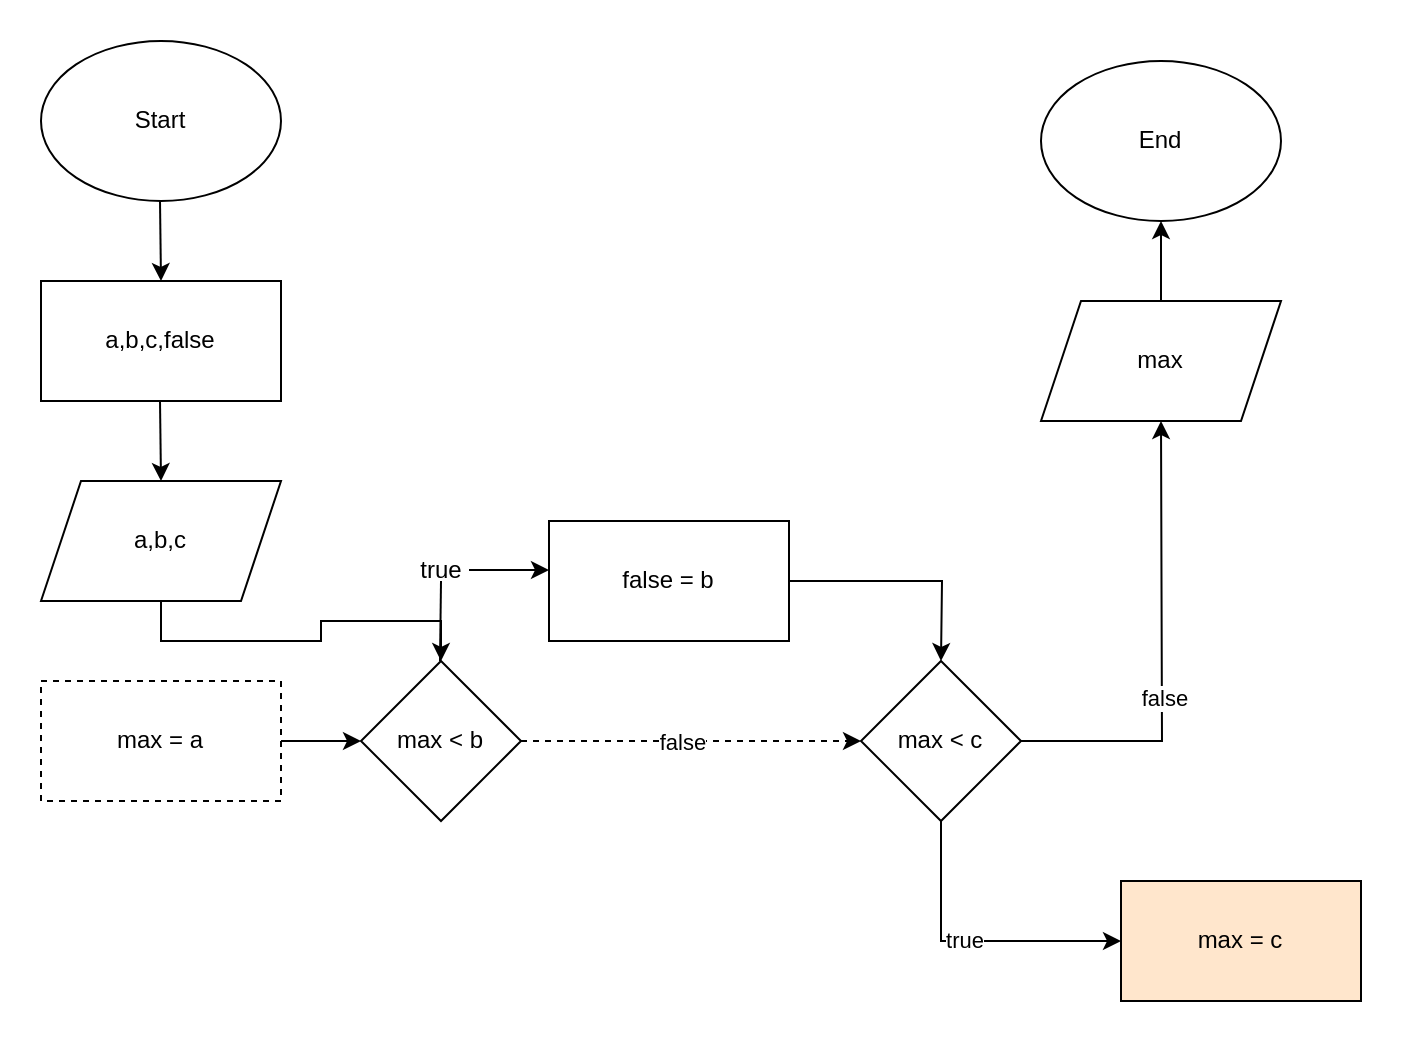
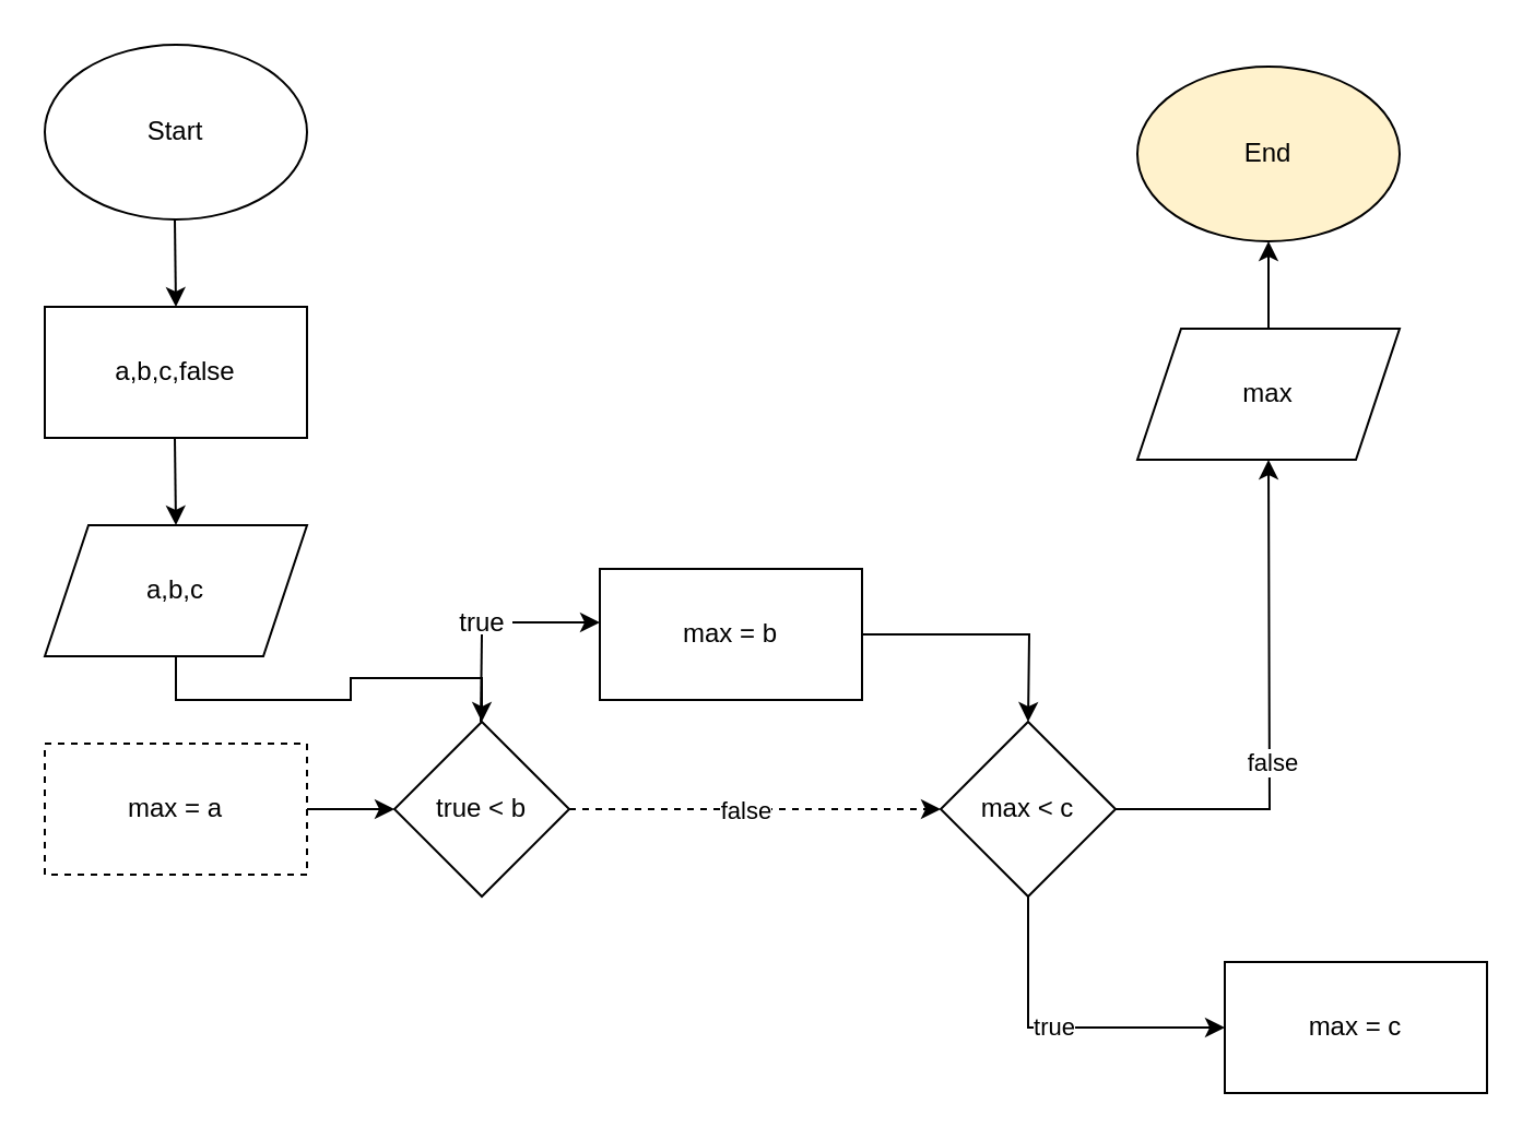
- <mxCell id="26" value="End" style="ellipse;whiteSpace=wrap;html=1;" vertex="1" parent="1"><mxGeometry x="520" y="30" width="120" height="80" as="geometry" /></mxCell>
+ <mxCell id="26" value="End" style="ellipse;whiteSpace=wrap;html=1;fillColor=#fff2cc;" vertex="1" parent="1"><mxGeometry x="520" y="30" width="120" height="80" as="geometry" /></mxCell>
- <mxCell id="17" value="&lt;font style=&quot;vertical-align: inherit;&quot;&gt;&lt;font style=&quot;vertical-align: inherit;&quot;&gt;false = b&lt;/font&gt;&lt;/font&gt;" style="rounded=0;whiteSpace=wrap;html=1;" vertex="1" parent="1"><mxGeometry x="274" y="260" width="120" height="60" as="geometry" /></mxCell>
+ <mxCell id="17" value="&lt;font style=&quot;vertical-align: inherit;&quot;&gt;&lt;font style=&quot;vertical-align: inherit;&quot;&gt;max = b&lt;/font&gt;&lt;/font&gt;" style="rounded=0;whiteSpace=wrap;html=1;" vertex="1" parent="1"><mxGeometry x="274" y="260" width="120" height="60" as="geometry" /></mxCell>
- <mxCell id="12" value="&lt;font style=&quot;vertical-align: inherit;&quot;&gt;&lt;font style=&quot;vertical-align: inherit;&quot;&gt;&lt;font style=&quot;vertical-align: inherit;&quot;&gt;&lt;font style=&quot;vertical-align: inherit;&quot;&gt;max &amp;lt; b&lt;/font&gt;&lt;/font&gt;&lt;/font&gt;&lt;/font&gt;" style="rhombus;whiteSpace=wrap;html=1;" vertex="1" parent="1"><mxGeometry x="180" y="330" width="80" height="80" as="geometry" /></mxCell>
+ <mxCell id="12" value="&lt;font style=&quot;vertical-align: inherit;&quot;&gt;&lt;font style=&quot;vertical-align: inherit;&quot;&gt;&lt;font style=&quot;vertical-align: inherit;&quot;&gt;&lt;font style=&quot;vertical-align: inherit;&quot;&gt;true &amp;lt; b&lt;/font&gt;&lt;/font&gt;&lt;/font&gt;&lt;/font&gt;" style="rhombus;whiteSpace=wrap;html=1;" vertex="1" parent="1"><mxGeometry x="180" y="330" width="80" height="80" as="geometry" /></mxCell>
- <mxCell id="23" value="max = c" style="rounded=0;whiteSpace=wrap;html=1;fillColor=#ffe6cc;" vertex="1" parent="1"><mxGeometry x="560" y="440" width="120" height="60" as="geometry" /></mxCell>
+ <mxCell id="23" value="max = c" style="rounded=0;whiteSpace=wrap;html=1;" vertex="1" parent="1"><mxGeometry x="560" y="440" width="120" height="60" as="geometry" /></mxCell>
